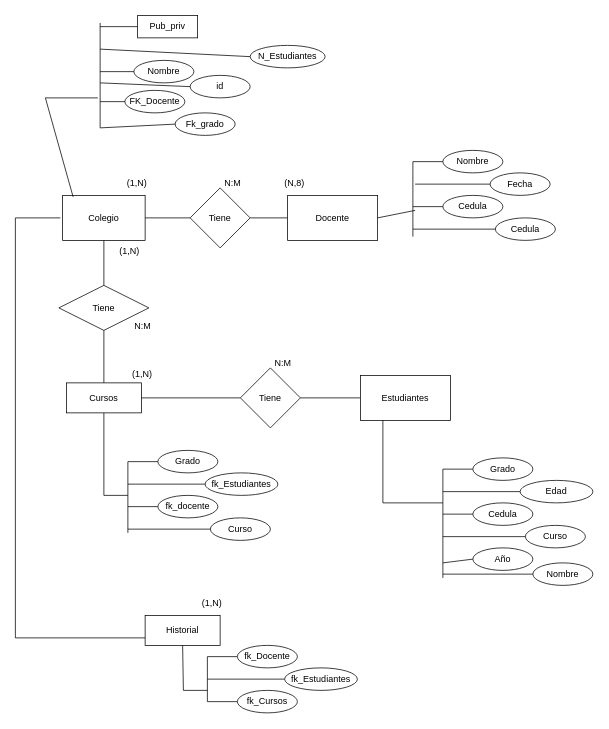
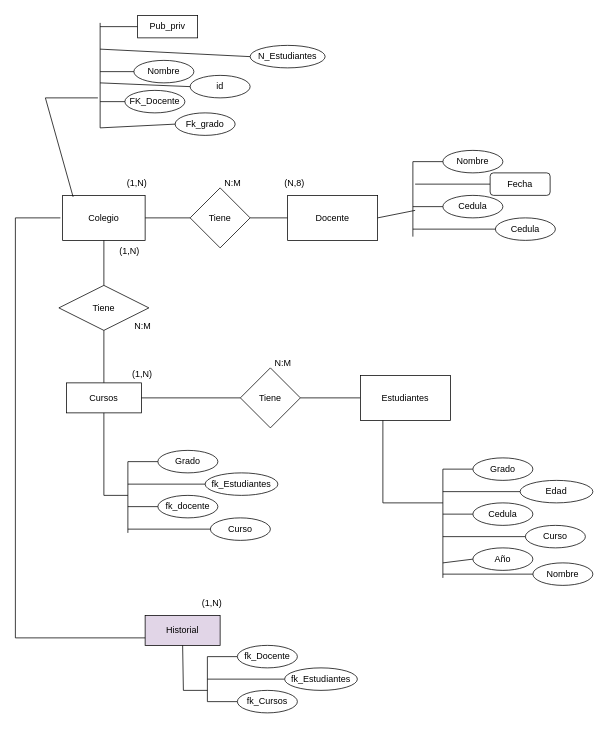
- <mxCell id="16" value="Fecha" style="ellipse;whiteSpace=wrap;html=1;align=center;" vertex="1" parent="1"><mxGeometry x="653" y="230" width="80" height="30" as="geometry" /></mxCell>
+ <mxCell id="16" value="Fecha" style="whiteSpace=wrap;html=1;align=center;rounded=1;" vertex="1" parent="1"><mxGeometry x="653" y="230" width="80" height="30" as="geometry" /></mxCell>
- <mxCell id="70" value="Historial" style="whiteSpace=wrap;html=1;align=center;" vertex="1" parent="1"><mxGeometry x="193" y="820" width="100" height="40" as="geometry" /></mxCell>
+ <mxCell id="70" value="Historial" style="whiteSpace=wrap;html=1;align=center;fillColor=#e1d5e7;" vertex="1" parent="1"><mxGeometry x="193" y="820" width="100" height="40" as="geometry" /></mxCell>
